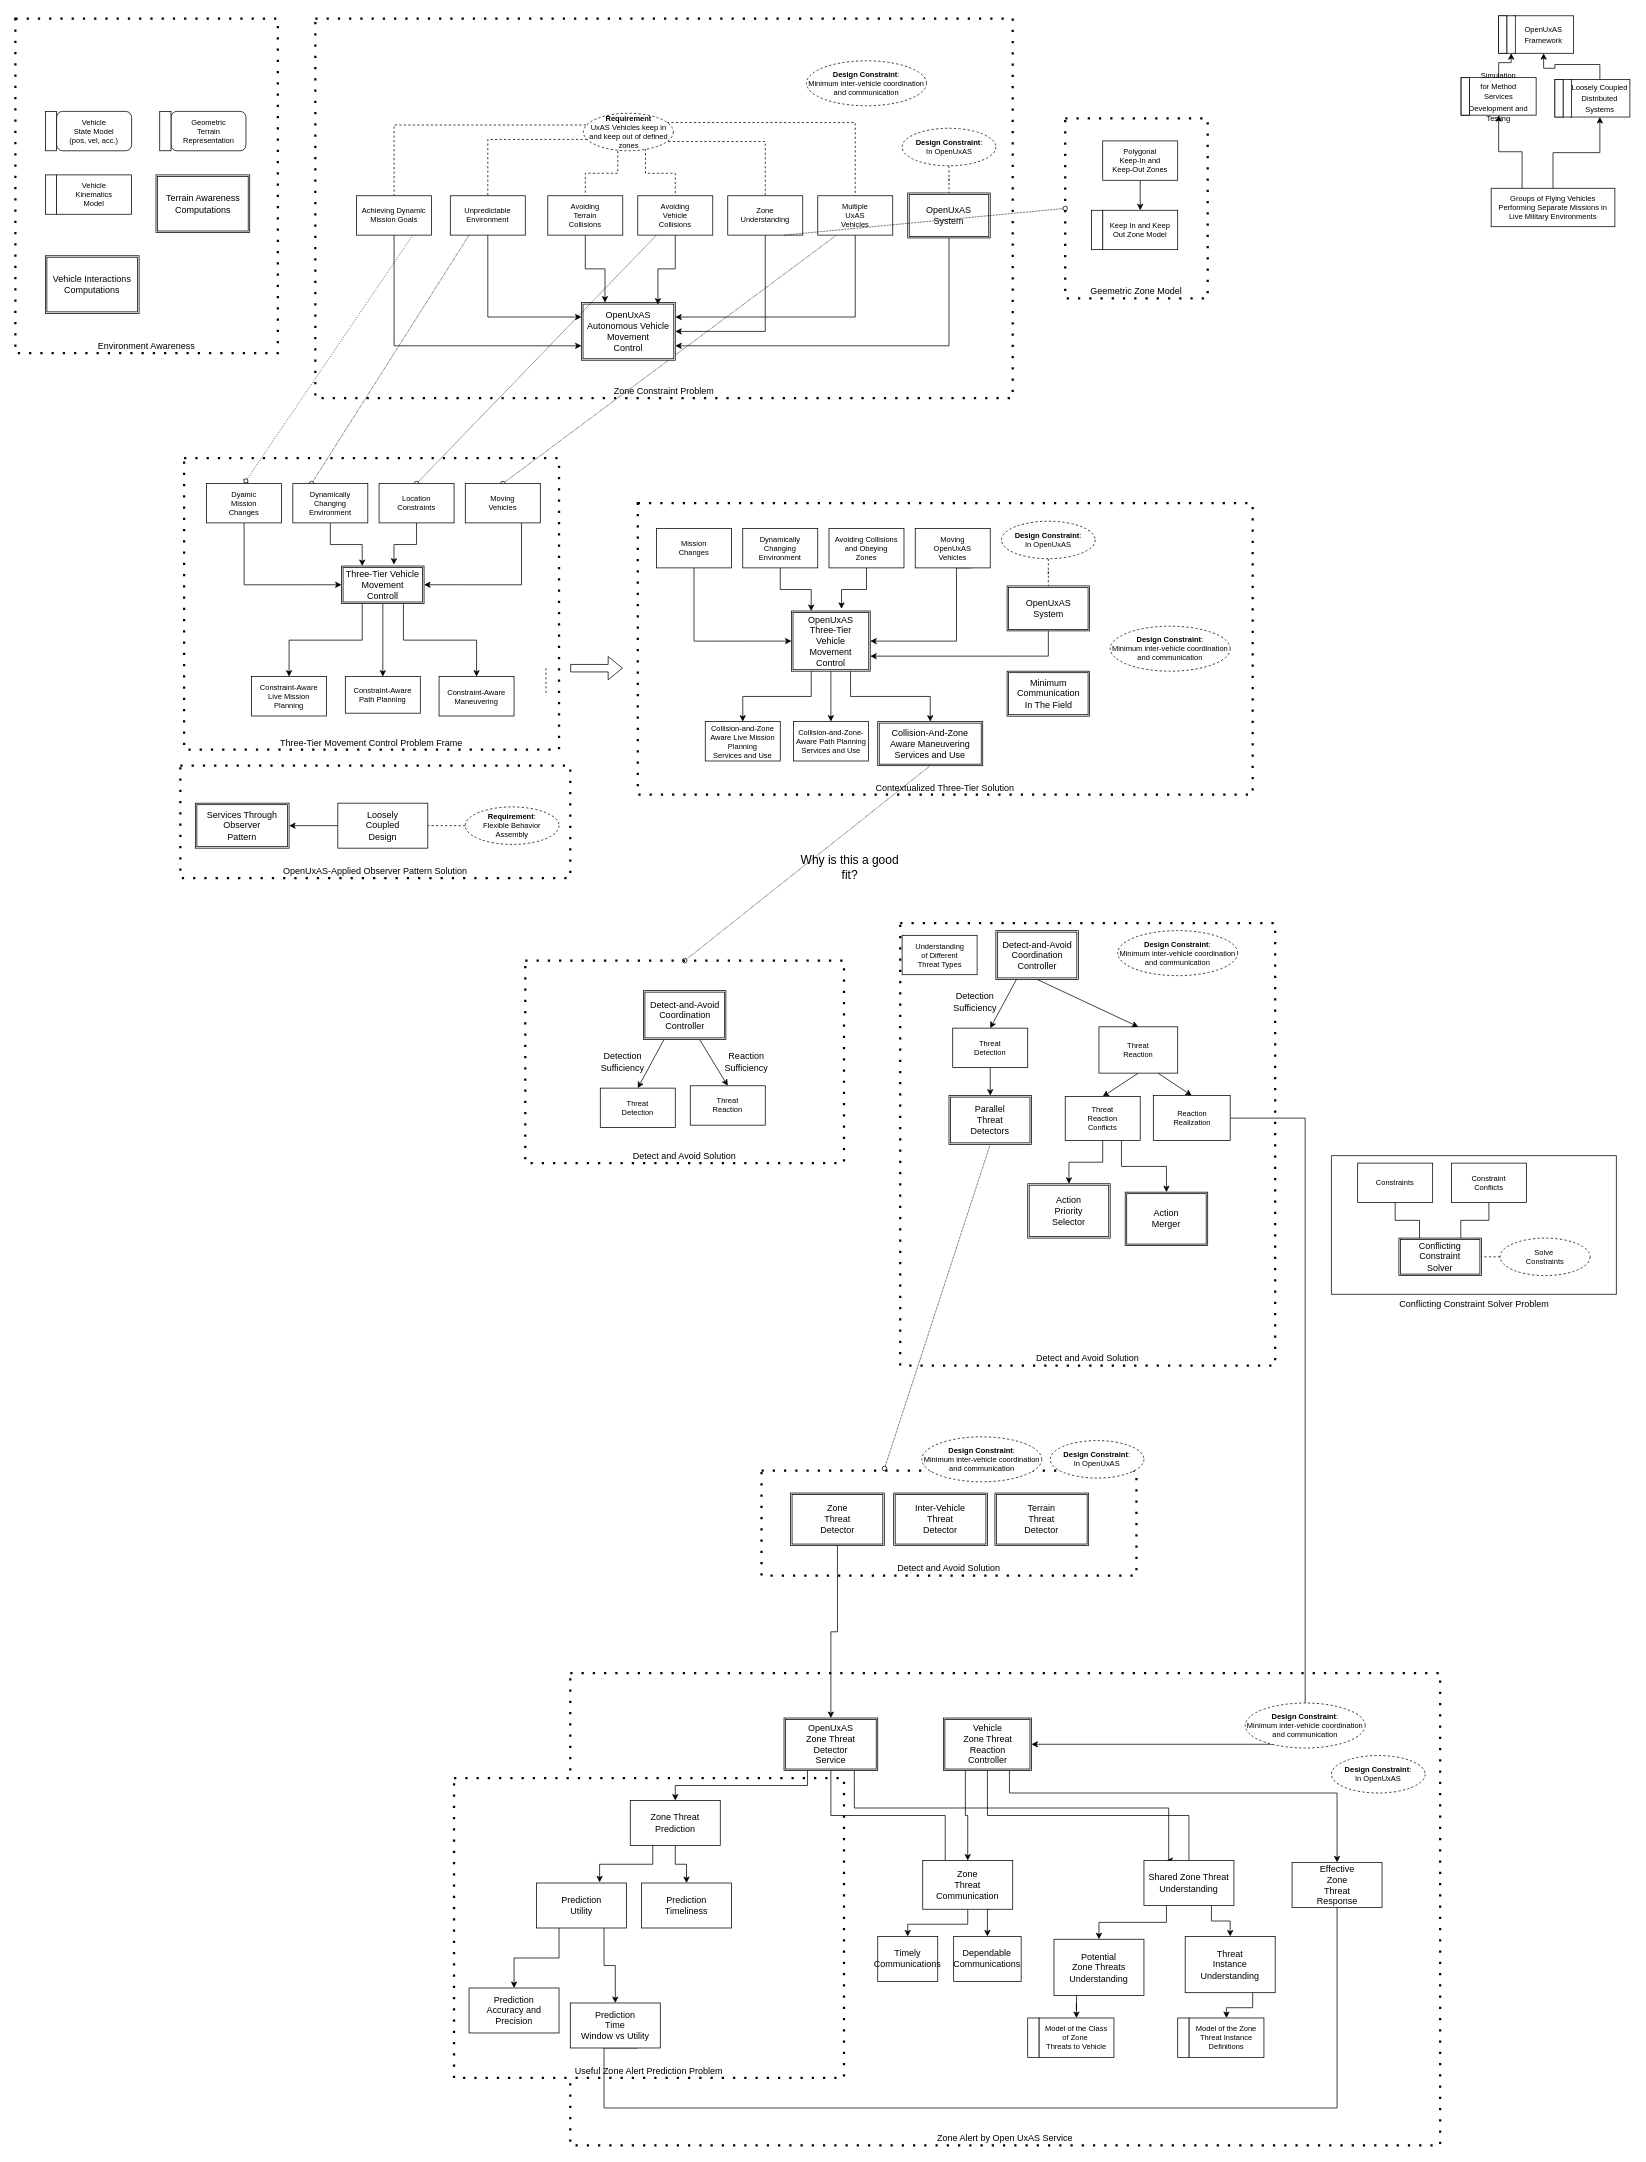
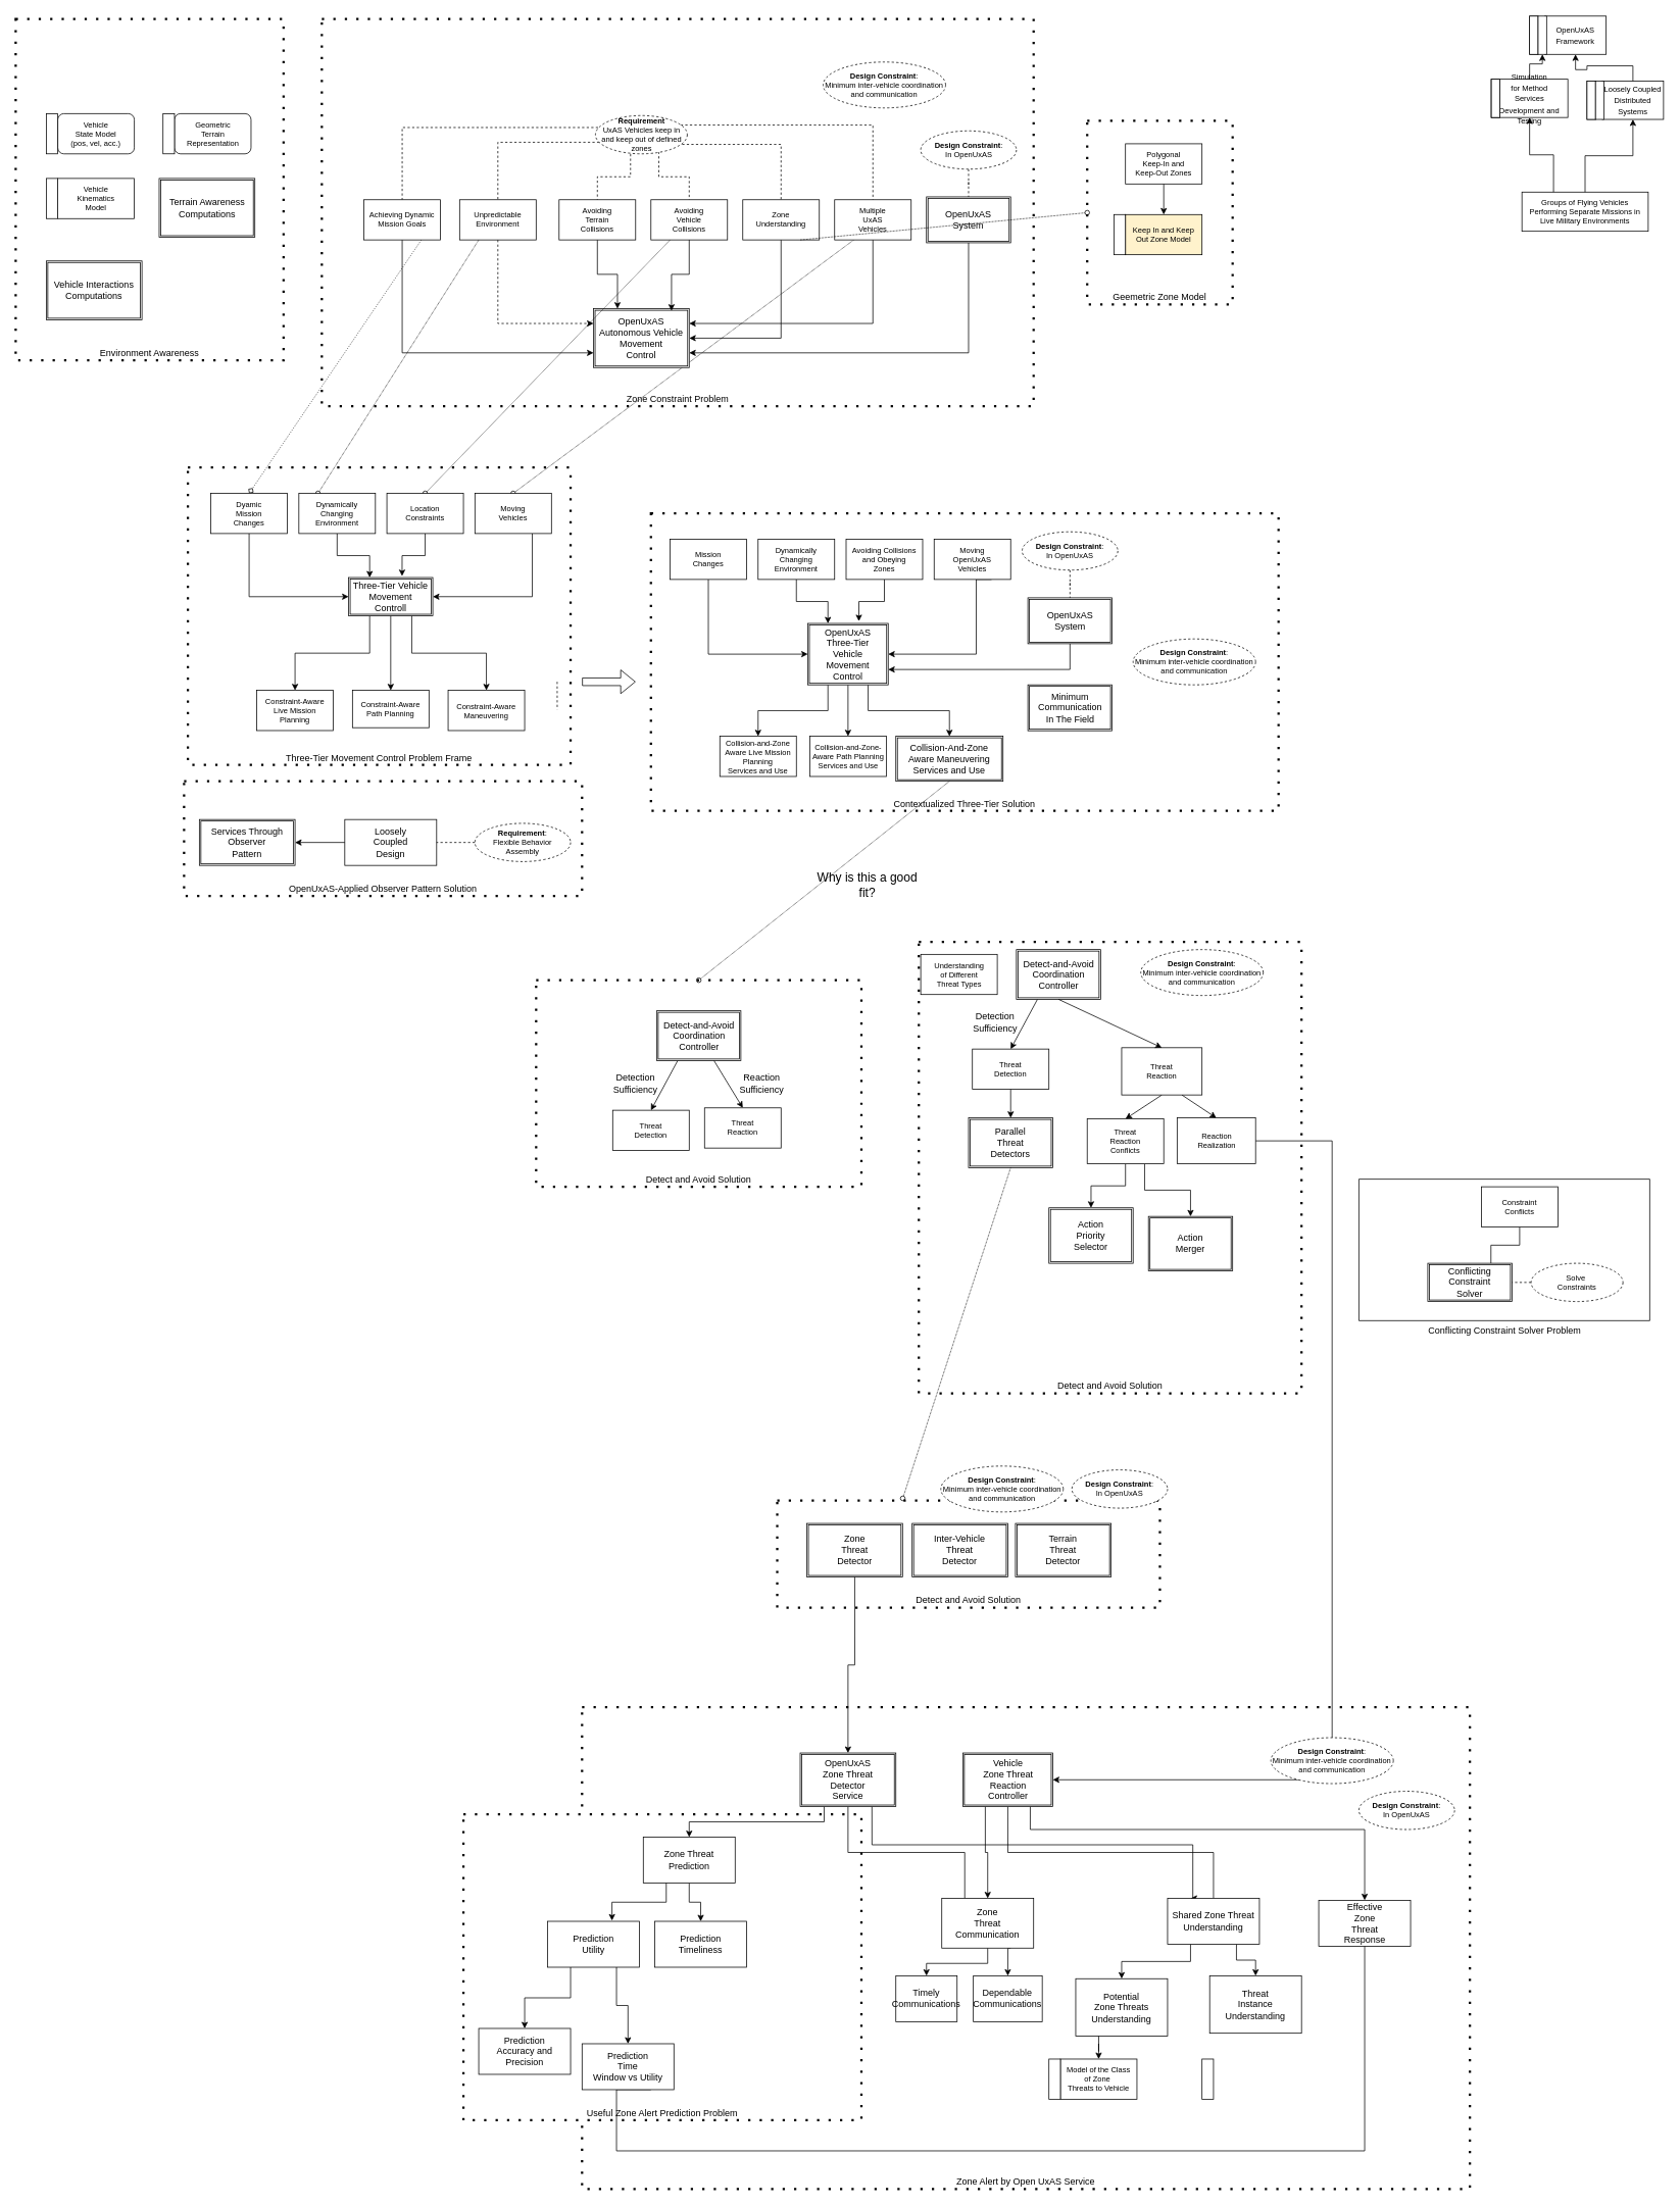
- <mxCell id="96" value="&lt;span style=&quot;font-size: 10px;&quot;&gt;Keep In and Keep Out Zone Model&lt;br style=&quot;font-size: 10px;&quot;&gt;&lt;/span&gt;" style="rounded=0;whiteSpace=wrap;html=1;fontSize=10;" vertex="1" parent="95"><mxGeometry x="15" width="100" height="52.5" as="geometry" /></mxCell>
+ <mxCell id="96" value="&lt;span style=&quot;font-size: 10px;&quot;&gt;Keep In and Keep Out Zone Model&lt;br style=&quot;font-size: 10px;&quot;&gt;&lt;/span&gt;" style="rounded=0;whiteSpace=wrap;html=1;fontSize=10;fillColor=#fff2cc;" vertex="1" parent="95"><mxGeometry x="15" width="100" height="52.5" as="geometry" /></mxCell>
- <mxCell id="27" style="edgeStyle=orthogonalEdgeStyle;rounded=0;orthogonalLoop=1;jettySize=auto;html=1;exitX=0.5;exitY=1;exitDx=0;exitDy=0;entryX=0;entryY=0.25;entryDx=0;entryDy=0;" parent="1" source="29" target="26" edge="1"><mxGeometry relative="1" as="geometry"><mxPoint x="655" y="369.33" as="sourcePoint" /></mxGeometry></mxCell>
+ <mxCell id="27" style="edgeStyle=orthogonalEdgeStyle;rounded=0;orthogonalLoop=1;jettySize=auto;html=1;exitX=0.5;exitY=1;exitDx=0;exitDy=0;entryX=0;entryY=0.25;entryDx=0;entryDy=0;dashed=1;" parent="1" source="29" target="26" edge="1"><mxGeometry relative="1" as="geometry"><mxPoint x="655" y="369.33" as="sourcePoint" /></mxGeometry></mxCell>
- <mxCell id="50" value="&lt;span style=&quot;font-size: 10px;&quot;&gt;Constraints&lt;br style=&quot;font-size: 10px;&quot;&gt;&lt;/span&gt;" style="rounded=0;whiteSpace=wrap;html=1;fontSize=10;" parent="1" vertex="1"><mxGeometry x="1810" y="1550" width="100" height="52.5" as="geometry" /></mxCell>
- <mxCell id="51" style="edgeStyle=orthogonalEdgeStyle;rounded=0;orthogonalLoop=1;jettySize=auto;html=1;exitX=0.25;exitY=0;exitDx=0;exitDy=0;entryX=0.5;entryY=1;entryDx=0;entryDy=0;endArrow=none;endFill=0;" parent="1" source="53" target="50" edge="1"><mxGeometry relative="1" as="geometry" /></mxCell>
- <mxCell id="210" style="edgeStyle=orthogonalEdgeStyle;rounded=0;orthogonalLoop=1;jettySize=auto;html=1;exitX=0.75;exitY=1;exitDx=0;exitDy=0;" edge="1" parent="1" source="211" target="199"><mxGeometry relative="1" as="geometry" /></mxCell>
- <mxCell id="199" value="&lt;span style=&quot;font-size: 10px;&quot;&gt;Model of the Zone&lt;br&gt;Threat Instance&lt;br&gt;Definitions&lt;br style=&quot;font-size: 10px;&quot;&gt;&lt;/span&gt;" style="rounded=0;whiteSpace=wrap;html=1;fontSize=10;" vertex="1" parent="198"><mxGeometry x="15" width="100" height="52.5" as="geometry" /></mxCell>
